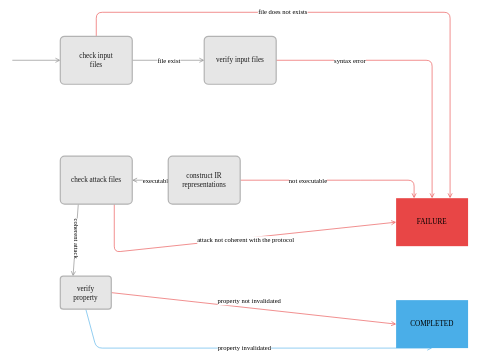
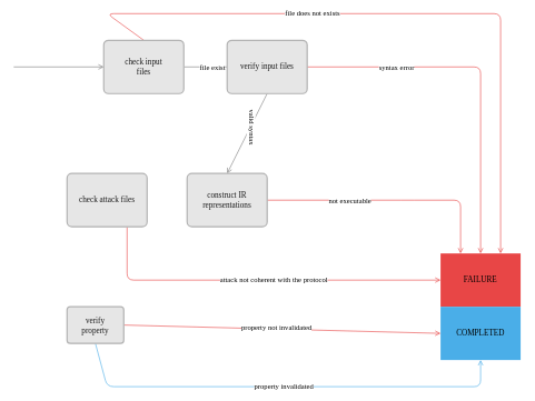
- <mxCell id="7" value="check input&lt;br&gt;files" style="rounded=1;whiteSpace=wrap;html=1;arcSize=9;fontFamily=Fira Code;fontSource=https%3A%2F%2Ffonts.googleapis.com%2Fcss%3Ffamily%3DFira%2BCode;fillColor=#E6E6E6;fontColor=#1A1A1A;strokeColor=#B3B3B3;strokeWidth=2;" vertex="1" parent="1"><mxGeometry x="100" y="60" width="120" height="80" as="geometry" /></mxCell>
+ <mxCell id="7" value="check input&lt;br&gt;files" style="rounded=1;whiteSpace=wrap;html=1;arcSize=9;fontFamily=Fira Code;fontSource=https%3A%2F%2Ffonts.googleapis.com%2Fcss%3Ffamily%3DFira%2BCode;fillColor=#E6E6E6;fontColor=#1A1A1A;strokeColor=#B3B3B3;strokeWidth=2;" vertex="1" parent="1"><mxGeometry x="155" y="60" width="120" height="80" as="geometry" /></mxCell>
+ <mxCell id="8" style="edgeStyle=none;html=1;exitX=0.5;exitY=1;exitDx=0;exitDy=0;entryX=0.5;entryY=0;entryDx=0;entryDy=0;strokeColor=#808080;endArrow=open;endFill=0;" edge="1" parent="1" source="12" target="17"><mxGeometry relative="1" as="geometry" /></mxCell>
+ <mxCell id="9" value="valid syntax" style="edgeLabel;html=1;align=center;verticalAlign=middle;resizable=0;points=[];fontFamily=Fira Code;fontColor=#000000;rotation=90;labelBackgroundColor=#FFFFFF;" vertex="1" connectable="0" parent="8"><mxGeometry x="-0.233" relative="1" as="geometry"><mxPoint y="4" as="offset" /></mxGeometry></mxCell>
- <mxCell id="13" style="edgeStyle=none;html=1;exitX=0;exitY=0.5;exitDx=0;exitDy=0;entryX=1;entryY=0.5;entryDx=0;entryDy=0;strokeColor=#808080;endArrow=open;endFill=0;" edge="1" parent="1" source="17" target="22"><mxGeometry relative="1" as="geometry" /></mxCell>
- <mxCell id="14" value="executable" style="edgeLabel;html=1;align=center;verticalAlign=middle;resizable=0;points=[];fontFamily=Fira Code;fontColor=#000000;labelBackgroundColor=#FFFFFF;" vertex="1" connectable="0" parent="13"><mxGeometry x="0.355" y="1" relative="1" as="geometry"><mxPoint x="21" y="-1" as="offset" /></mxGeometry></mxCell>
- <mxCell id="28" value="FAILURE" style="rounded=1;whiteSpace=wrap;html=1;arcSize=0;fontFamily=Fira Code;fontSource=https%3A%2F%2Ffonts.googleapis.com%2Fcss%3Ffamily%3DFira%2BCode;fillColor=#E84646;strokeColor=none;" vertex="1" parent="1"><mxGeometry x="660" y="330" width="120" height="80" as="geometry" /></mxCell>
+ <mxCell id="28" value="FAILURE" style="rounded=1;whiteSpace=wrap;html=1;arcSize=0;fontFamily=Fira Code;fontSource=https%3A%2F%2Ffonts.googleapis.com%2Fcss%3Ffamily%3DFira%2BCode;fillColor=#E84646;strokeColor=none;" vertex="1" parent="1"><mxGeometry x="660" y="380" width="120" height="80" as="geometry" /></mxCell>
- <mxCell id="20" style="edgeStyle=none;html=1;exitX=0.25;exitY=1;exitDx=0;exitDy=0;entryX=0.25;entryY=0;entryDx=0;entryDy=0;strokeColor=#808080;endArrow=open;endFill=0;" edge="1" parent="1" source="22" target="27"><mxGeometry relative="1" as="geometry" /></mxCell>
- <mxCell id="21" value="coherent attack" style="edgeLabel;html=1;align=center;verticalAlign=middle;resizable=0;points=[];fontFamily=Fira Code;fontColor=#000000;rotation=90;labelBackgroundColor=#FFFFFF;" vertex="1" connectable="0" parent="20"><mxGeometry x="-0.189" relative="1" as="geometry"><mxPoint x="1" y="8" as="offset" /></mxGeometry></mxCell>
- <mxCell id="29" value="COMPLETED" style="rounded=1;whiteSpace=wrap;html=1;arcSize=0;fontFamily=Fira Code;fontSource=https%3A%2F%2Ffonts.googleapis.com%2Fcss%3Ffamily%3DFira%2BCode;strokeColor=none;fillColor=#4AAEE8;" vertex="1" parent="1"><mxGeometry x="660" y="500" width="120" height="80" as="geometry" /></mxCell>
+ <mxCell id="29" value="COMPLETED" style="rounded=1;whiteSpace=wrap;html=1;arcSize=0;fontFamily=Fira Code;fontSource=https%3A%2F%2Ffonts.googleapis.com%2Fcss%3Ffamily%3DFira%2BCode;strokeColor=none;fillColor=#4AAEE8;" vertex="1" parent="1"><mxGeometry x="660" y="460" width="120" height="80" as="geometry" /></mxCell>
